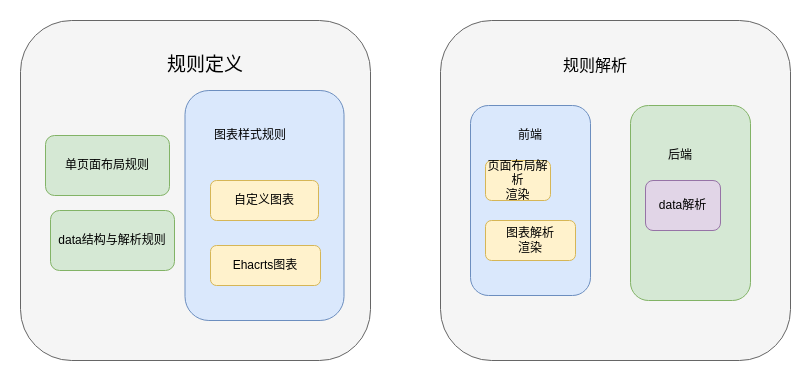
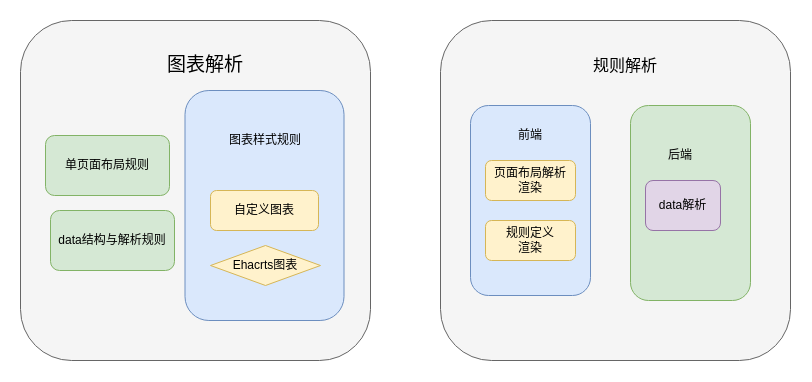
- <mxCell id="9" value="&lt;font style=&quot;font-size: 19px;&quot;&gt;规则定义&lt;/font&gt;" style="text;html=1;align=center;verticalAlign=middle;whiteSpace=wrap;rounded=0;movable=0;resizable=0;rotatable=0;deletable=0;editable=0;locked=1;connectable=0;" vertex="1" parent="1"><mxGeometry x="150" y="50" width="110" height="30" as="geometry" /></mxCell>
+ <mxCell id="9" value="&lt;font style=&quot;font-size: 19px;&quot;&gt;图表解析&lt;/font&gt;" style="text;html=1;align=center;verticalAlign=middle;whiteSpace=wrap;rounded=0;movable=0;resizable=0;rotatable=0;deletable=0;editable=0;locked=1;connectable=0;" vertex="1" parent="1"><mxGeometry x="150" y="50" width="110" height="30" as="geometry" /></mxCell>
- <mxCell id="11" value="&lt;font style=&quot;font-size: 16px;&quot;&gt;规则解析&lt;/font&gt;" style="text;html=1;align=center;verticalAlign=middle;whiteSpace=wrap;rounded=0;" vertex="1" parent="1"><mxGeometry x="530" y="40" width="130" height="50" as="geometry" /></mxCell>
+ <mxCell id="11" value="&lt;font style=&quot;font-size: 16px;&quot;&gt;规则解析&lt;/font&gt;" style="text;html=1;align=center;verticalAlign=middle;whiteSpace=wrap;rounded=0;" vertex="1" parent="1"><mxGeometry x="560" y="40" width="130" height="50" as="geometry" /></mxCell>
- <mxCell id="8" value="图表样式规则" style="text;html=1;align=center;verticalAlign=middle;whiteSpace=wrap;rounded=0;movable=0;resizable=0;rotatable=0;deletable=0;editable=0;locked=1;connectable=0;" vertex="1" parent="1"><mxGeometry x="205" y="105" width="90" height="60" as="geometry" /></mxCell>
+ <mxCell id="8" value="图表样式规则" style="text;html=1;align=center;verticalAlign=middle;whiteSpace=wrap;rounded=0;movable=0;resizable=0;rotatable=0;deletable=0;editable=0;locked=1;connectable=0;" vertex="1" parent="1"><mxGeometry x="220" y="110" width="90" height="60" as="geometry" /></mxCell>
- <mxCell id="17" value="页面布局解析&lt;div&gt;渲染&lt;/div&gt;" style="rounded=1;whiteSpace=wrap;html=1;fillColor=#fff2cc;strokeColor=#d6b656;" vertex="1" parent="1"><mxGeometry x="485" y="160" width="65" height="40" as="geometry" /></mxCell>
+ <mxCell id="17" value="页面布局解析&lt;div&gt;渲染&lt;/div&gt;" style="rounded=1;whiteSpace=wrap;html=1;fillColor=#fff2cc;strokeColor=#d6b656;" vertex="1" parent="1"><mxGeometry x="485" y="160" width="90" height="40" as="geometry" /></mxCell>
- <mxCell id="6" value="自定义图表" style="rounded=1;whiteSpace=wrap;html=1;fillColor=#fff2cc;strokeColor=#d6b656;movable=0;resizable=0;rotatable=0;deletable=0;editable=0;locked=1;connectable=0;" vertex="1" parent="1"><mxGeometry x="210" y="180" width="108" height="40" as="geometry" /></mxCell>
+ <mxCell id="6" value="自定义图表" style="rounded=1;whiteSpace=wrap;html=1;fillColor=#fff2cc;strokeColor=#d6b656;movable=0;resizable=0;rotatable=0;deletable=0;editable=0;locked=1;connectable=0;" vertex="1" parent="1"><mxGeometry x="210" y="190" width="108" height="40" as="geometry" /></mxCell>
- <mxCell id="16" value="图表解析&lt;div&gt;渲染&lt;/div&gt;" style="rounded=1;whiteSpace=wrap;html=1;fillColor=#fff2cc;strokeColor=#d6b656;" vertex="1" parent="1"><mxGeometry x="485" y="220" width="90" height="40" as="geometry" /></mxCell>
+ <mxCell id="16" value="规则定义&lt;div&gt;渲染&lt;/div&gt;" style="rounded=1;whiteSpace=wrap;html=1;fillColor=#fff2cc;strokeColor=#d6b656;" vertex="1" parent="1"><mxGeometry x="485" y="220" width="90" height="40" as="geometry" /></mxCell>
- <mxCell id="7" value="Ehacrts图表" style="rounded=1;whiteSpace=wrap;html=1;fillColor=#fff2cc;strokeColor=#d6b656;movable=0;resizable=0;rotatable=0;deletable=0;editable=0;locked=1;connectable=0;" vertex="1" parent="1"><mxGeometry x="210" y="245" width="110" height="40" as="geometry" /></mxCell>
+ <mxCell id="7" value="Ehacrts图表" style="rhombus;whiteSpace=wrap;html=1;fillColor=#fff2cc;strokeColor=#d6b656;movable=0;resizable=0;rotatable=0;deletable=0;editable=0;locked=1;connectable=0;" vertex="1" parent="1"><mxGeometry x="210" y="245" width="110" height="40" as="geometry" /></mxCell>
